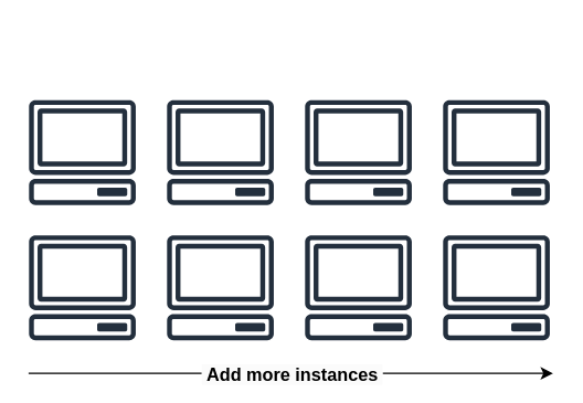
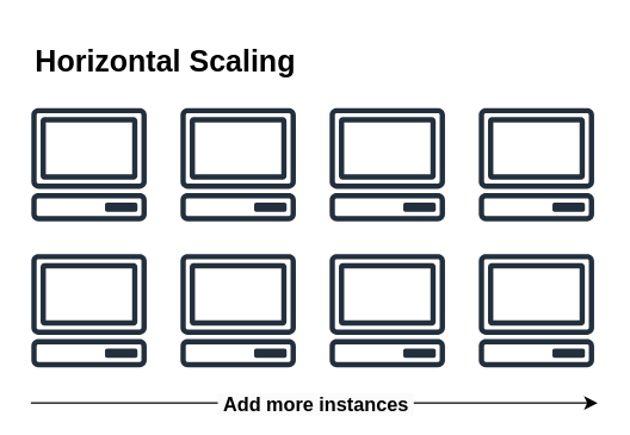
+ <mxCell id="10" value="Horizontal Scaling" style="text;html=1;align=center;verticalAlign=middle;resizable=0;points=[];autosize=1;strokeColor=none;fillColor=none;fontSize=20;fontStyle=1" vertex="1" parent="1"><mxGeometry x="20" y="20" width="180" height="40" as="geometry" /></mxCell>
